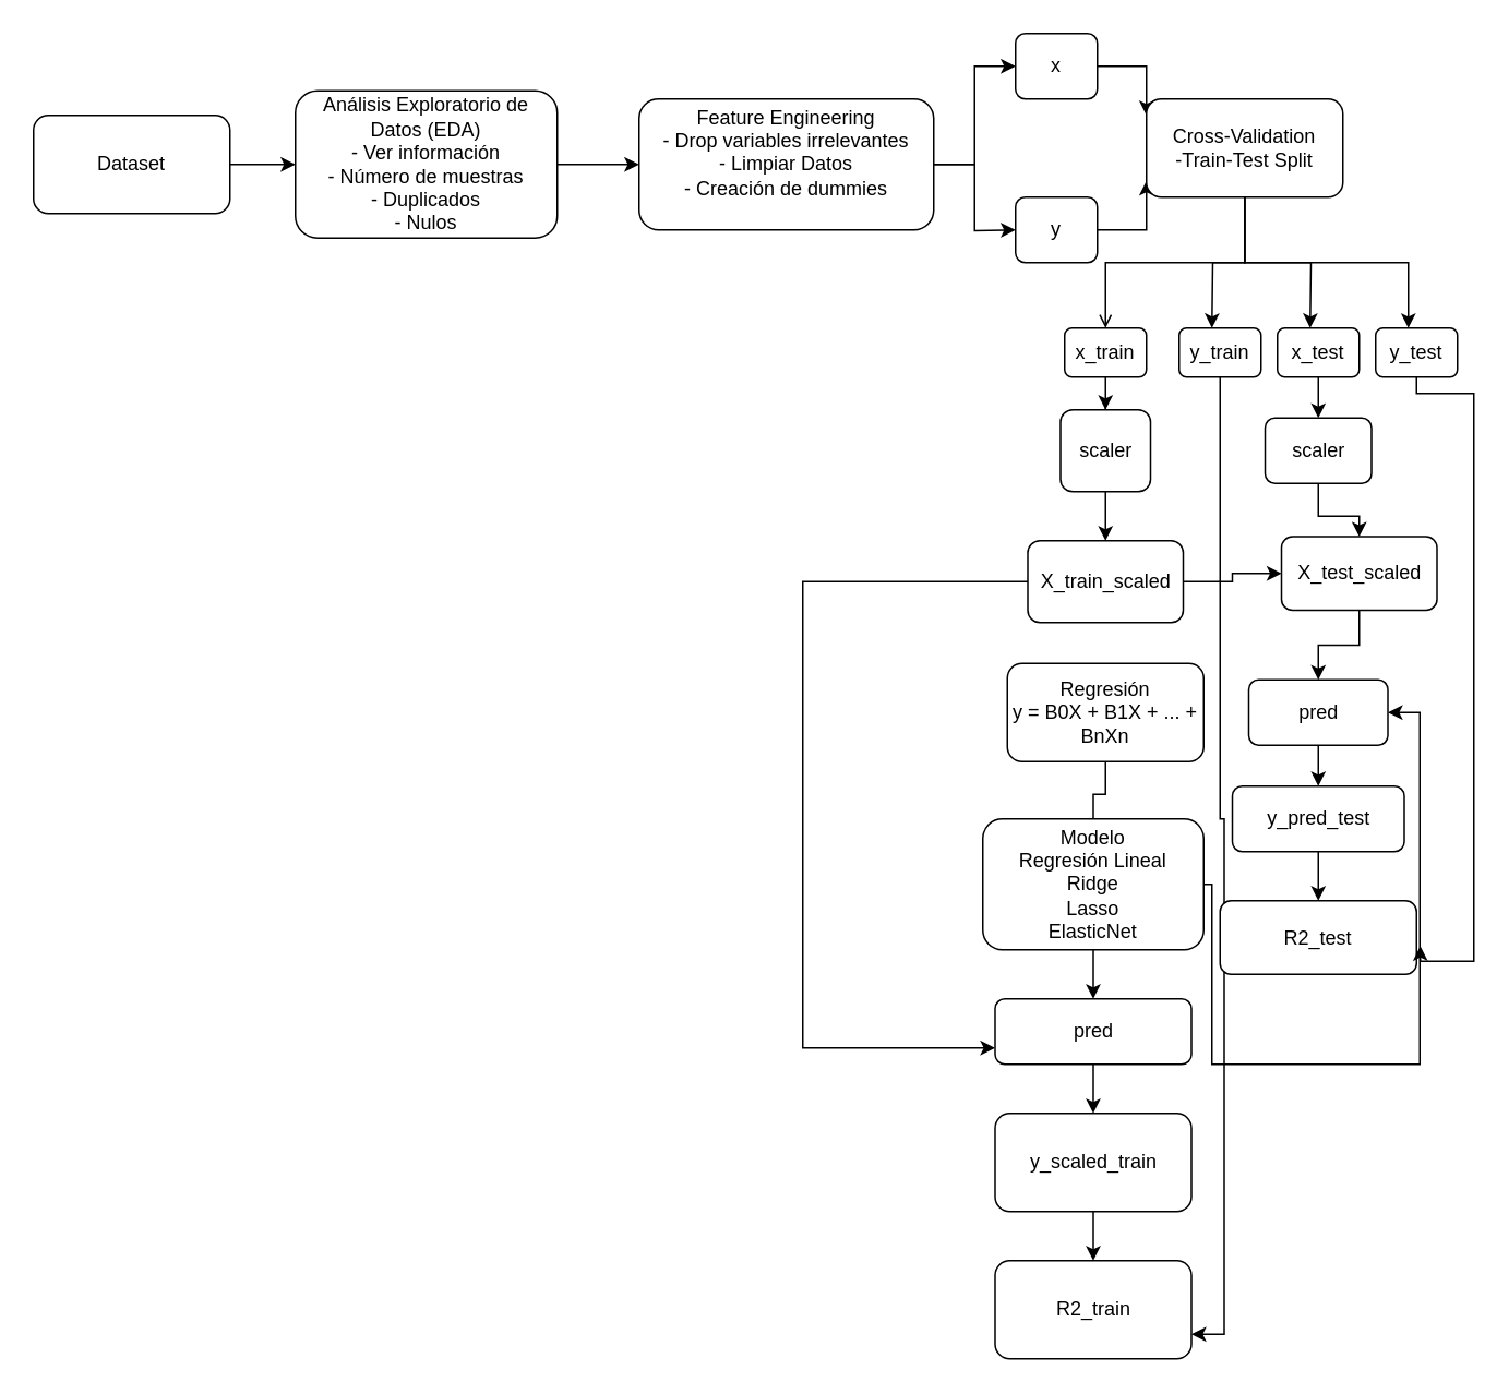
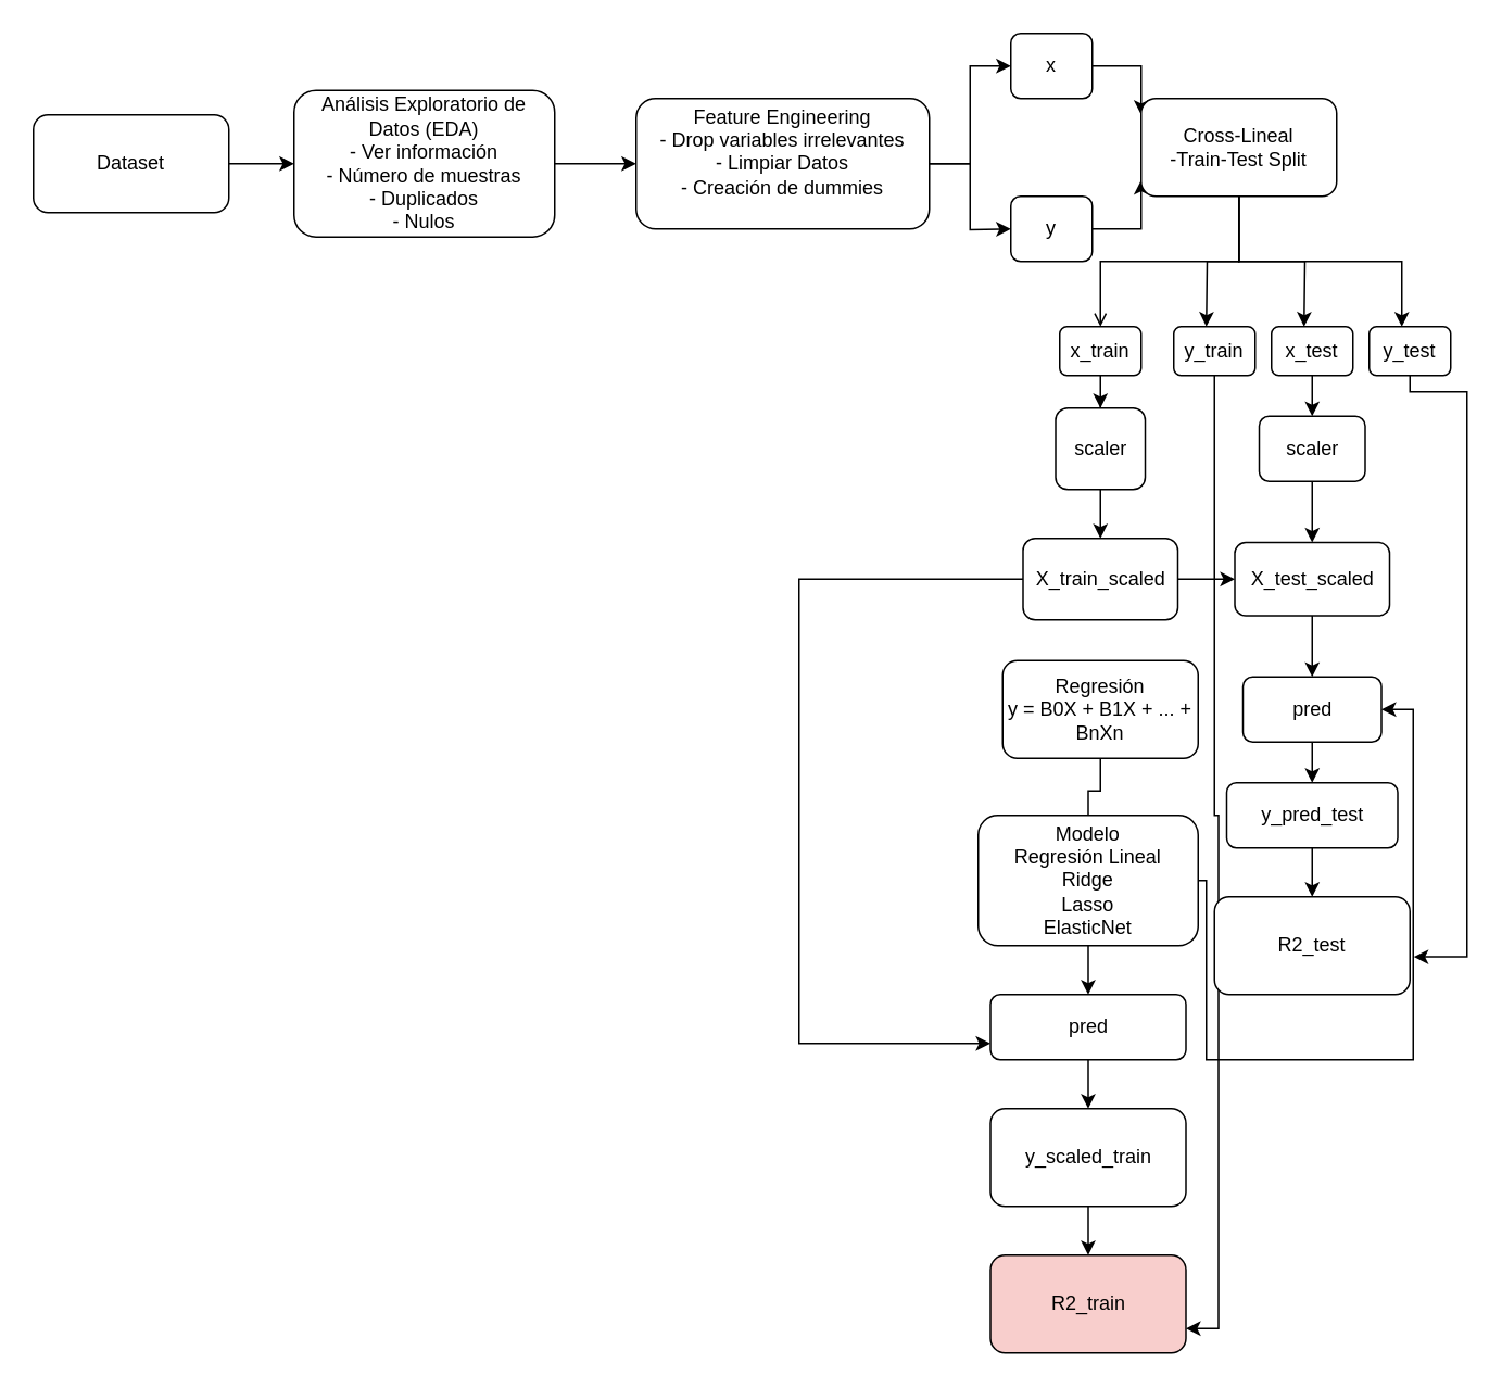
- <mxCell id="17" value="Cross-Validation&lt;div&gt;-Train-Test Split&lt;/div&gt;" style="rounded=1;whiteSpace=wrap;html=1;" parent="1" vertex="1"><mxGeometry x="700" y="60" width="120" height="60" as="geometry" /></mxCell>
+ <mxCell id="17" value="Cross-Lineal&lt;div&gt;-Train-Test Split&lt;/div&gt;" style="rounded=1;whiteSpace=wrap;html=1;" parent="1" vertex="1"><mxGeometry x="700" y="60" width="120" height="60" as="geometry" /></mxCell>
- <mxCell id="33" value="X_test_scaled" style="whiteSpace=wrap;html=1;rounded=1;" vertex="1" parent="1"><mxGeometry x="782.5" y="327.5" width="95" height="45" as="geometry" /></mxCell>
+ <mxCell id="33" value="X_test_scaled" style="whiteSpace=wrap;html=1;rounded=1;" vertex="1" parent="1"><mxGeometry x="757.5" y="332.5" width="95" height="45" as="geometry" /></mxCell>
- <mxCell id="38" value="R2_test" style="whiteSpace=wrap;html=1;rounded=1;" vertex="1" parent="1"><mxGeometry x="745" y="550" width="120" height="45" as="geometry" /></mxCell>
+ <mxCell id="38" value="R2_test" style="whiteSpace=wrap;html=1;rounded=1;" vertex="1" parent="1"><mxGeometry x="745" y="550" width="120" height="60" as="geometry" /></mxCell>
- <mxCell id="49" value="R2_train" style="whiteSpace=wrap;html=1;rounded=1;" vertex="1" parent="1"><mxGeometry x="607.5" y="770" width="120" height="60" as="geometry" /></mxCell>
+ <mxCell id="49" value="R2_train" style="whiteSpace=wrap;html=1;rounded=1;fillColor=#f8cecc;" vertex="1" parent="1"><mxGeometry x="607.5" y="770" width="120" height="60" as="geometry" /></mxCell>
